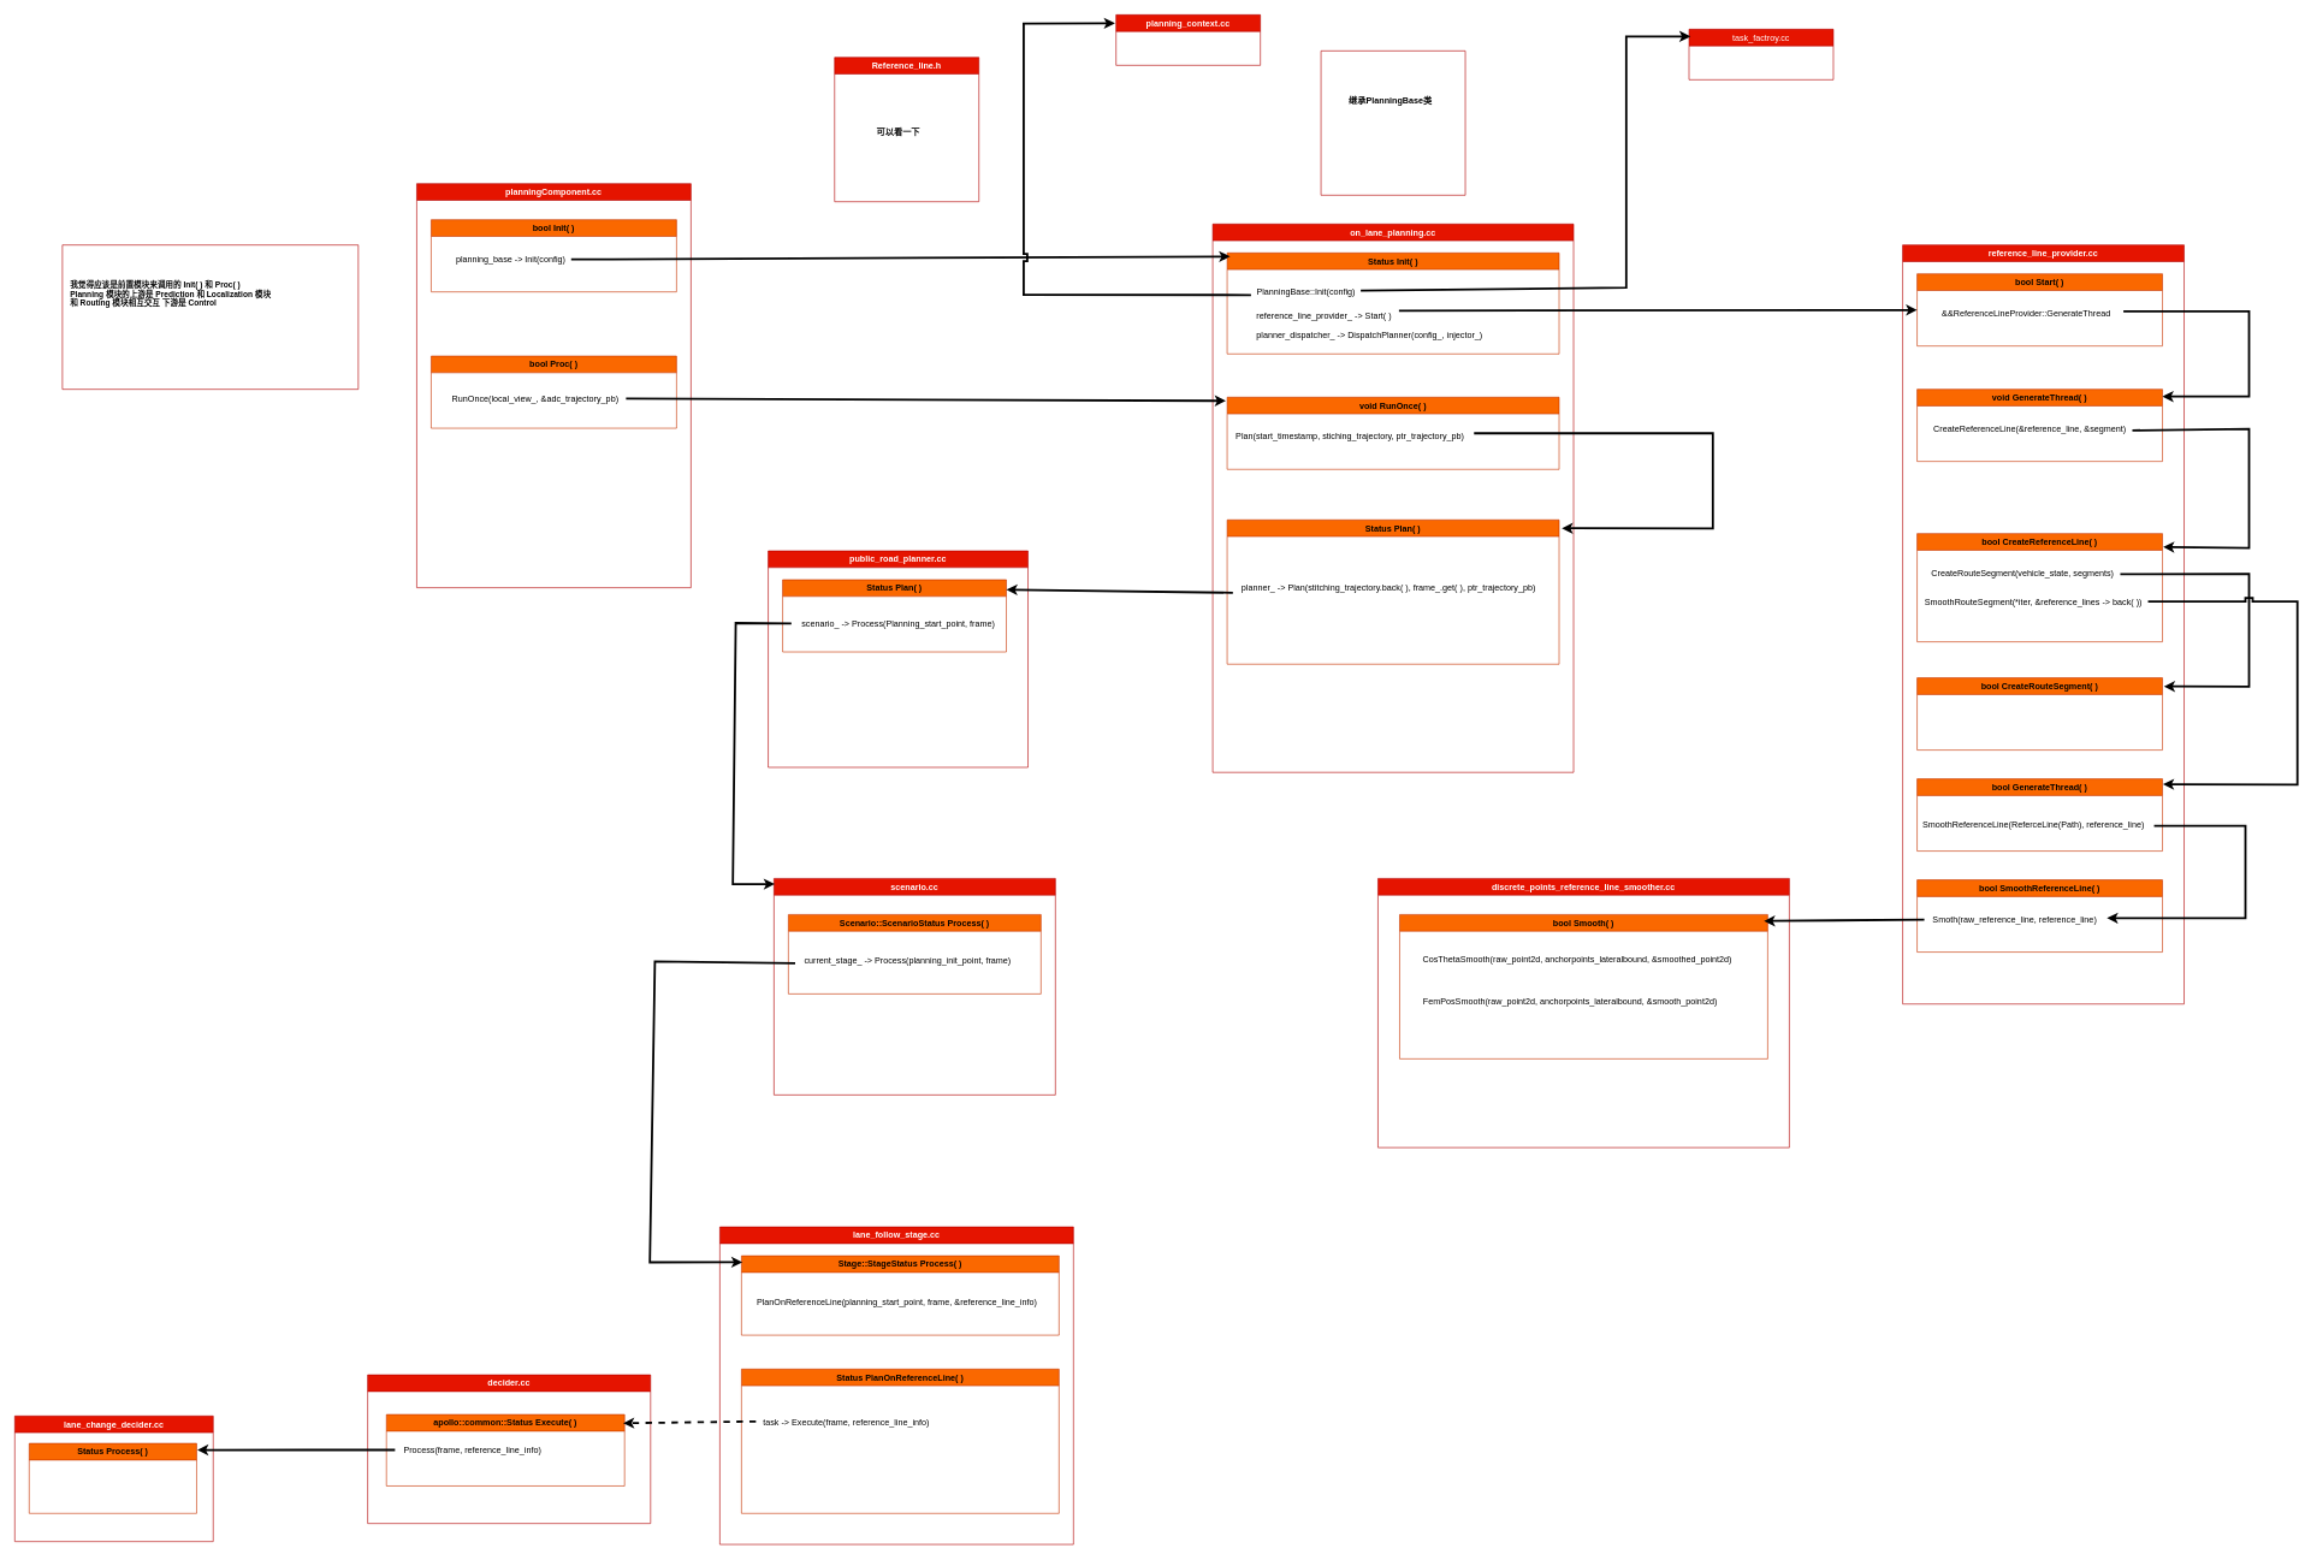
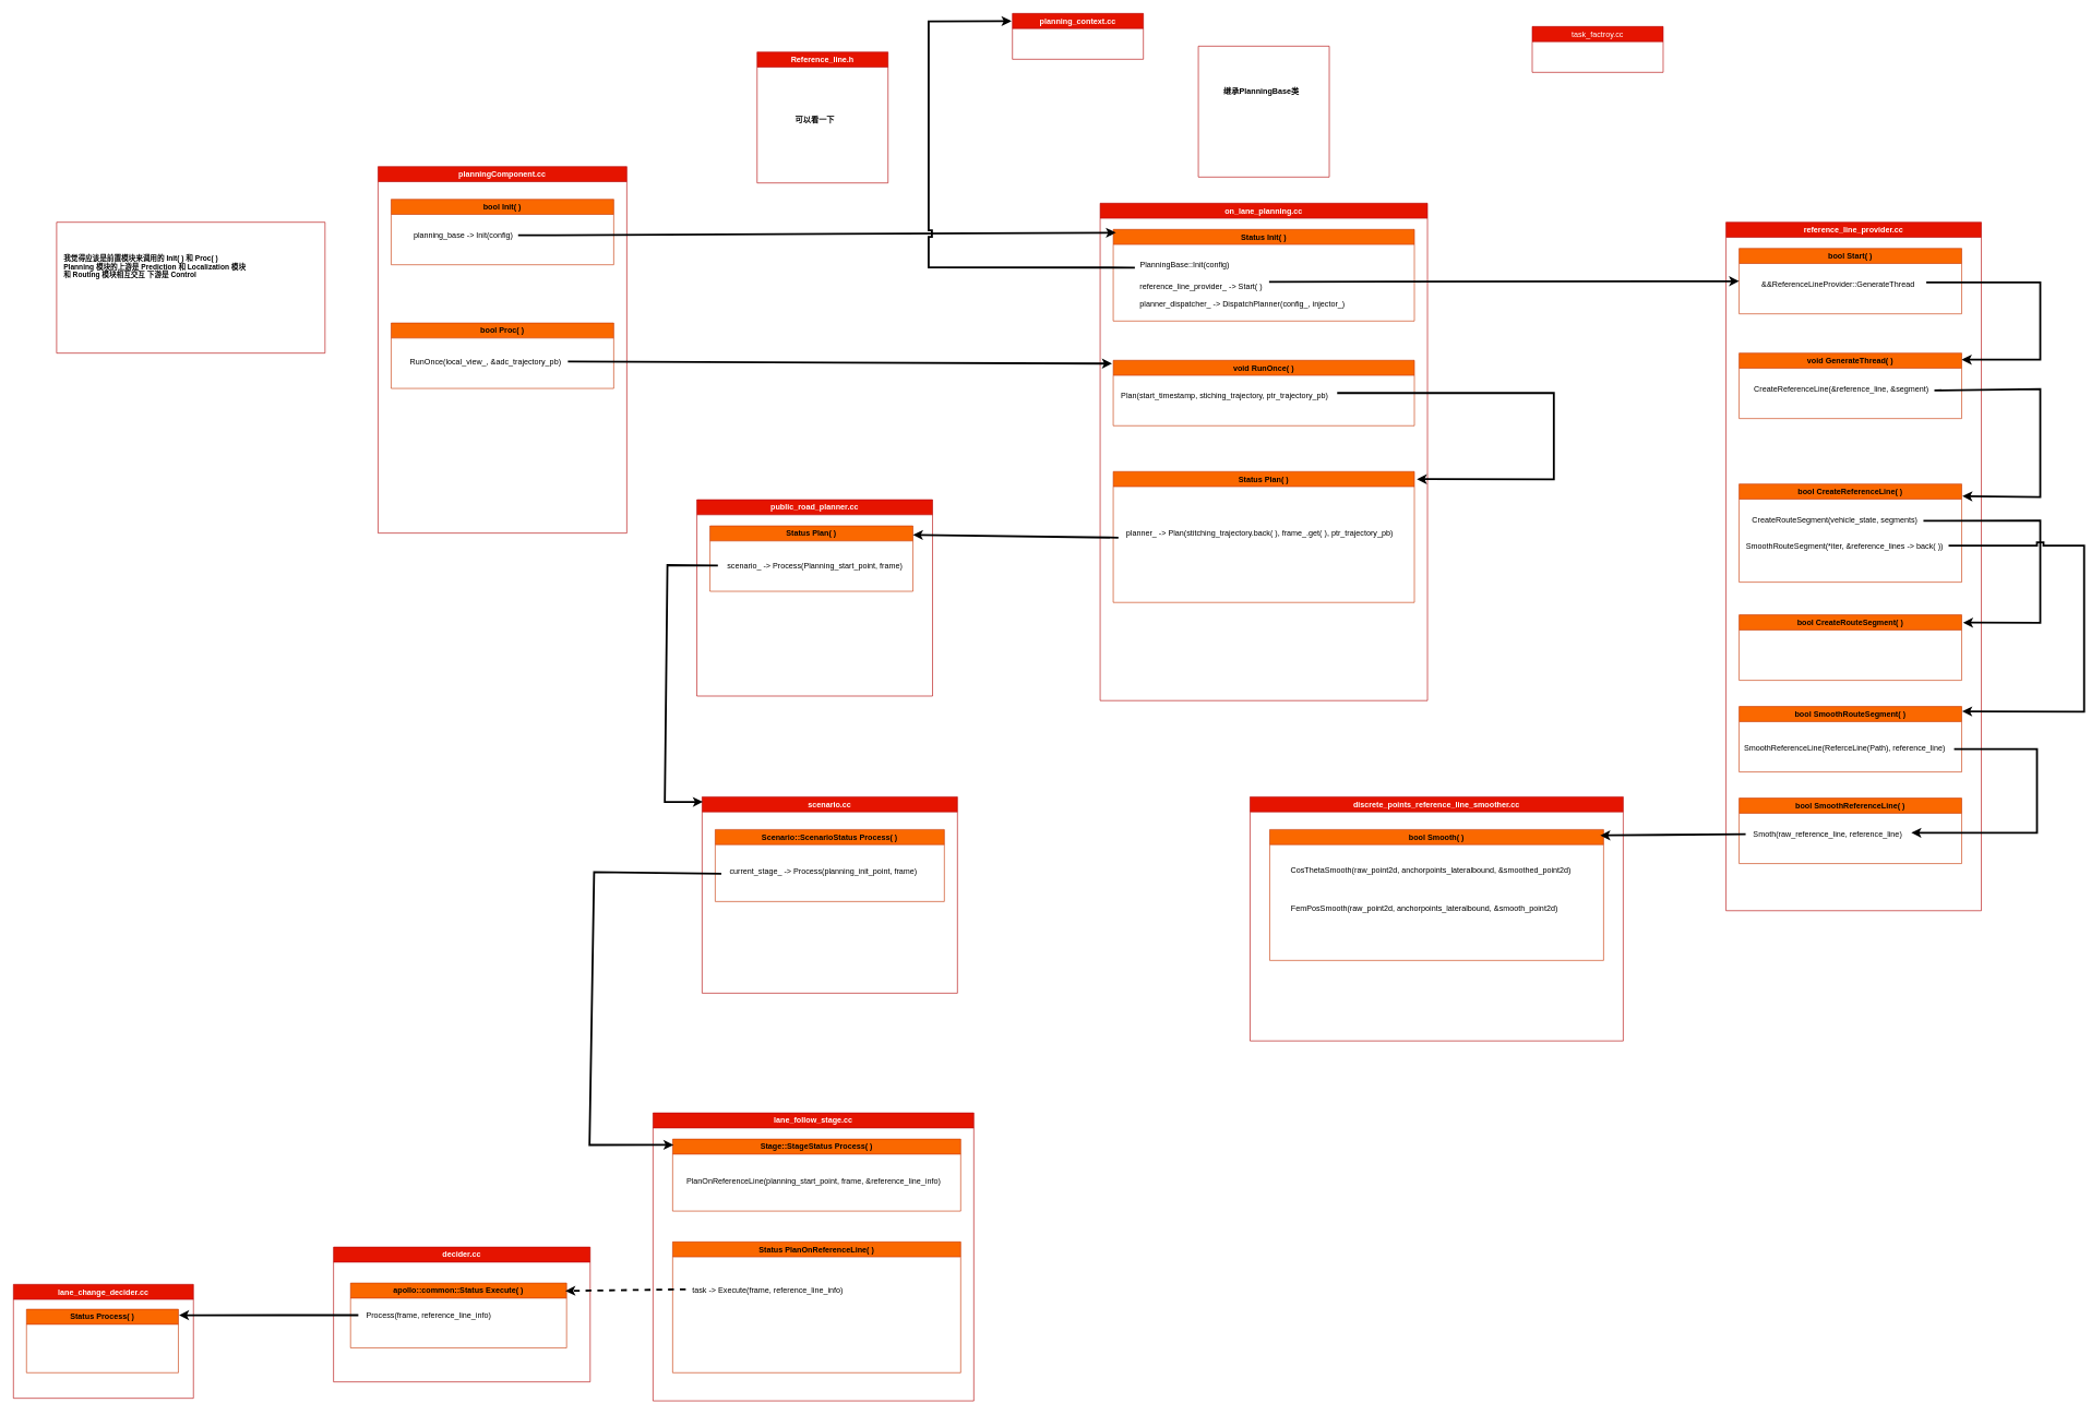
- <mxCell id="19" value="" style="endArrow=classic;html=1;strokeWidth=3;fontColor=#FFFFFF;endSize=6;exitX=0.994;exitY=0.4;exitDx=0;exitDy=0;exitPerimeter=0;entryX=0.01;entryY=0.143;entryDx=0;entryDy=0;entryPerimeter=0;strokeColor=#000000;rounded=0;" edge="1" parent="1" source="10" target="18"><mxGeometry width="50" height="50" relative="1" as="geometry"><mxPoint x="2448" y="1052" as="sourcePoint" /><mxPoint x="2498" y="1002" as="targetPoint" /><Array as="points"><mxPoint x="2253" y="398" /><mxPoint x="2253" y="50" /></Array></mxGeometry></mxCell>
- <mxCell id="32" value="bool GenerateThread( )" style="swimlane;whiteSpace=wrap;html=1;fontColor=#000000;fillColor=#fa6800;strokeColor=#C73500;" vertex="1" parent="20"><mxGeometry x="20" y="740" width="340" height="100" as="geometry" /></mxCell>
+ <mxCell id="32" value="bool SmoothRouteSegment( )" style="swimlane;whiteSpace=wrap;html=1;fontColor=#000000;fillColor=#fa6800;strokeColor=#C73500;" vertex="1" parent="20"><mxGeometry x="20" y="740" width="340" height="100" as="geometry" /></mxCell>
